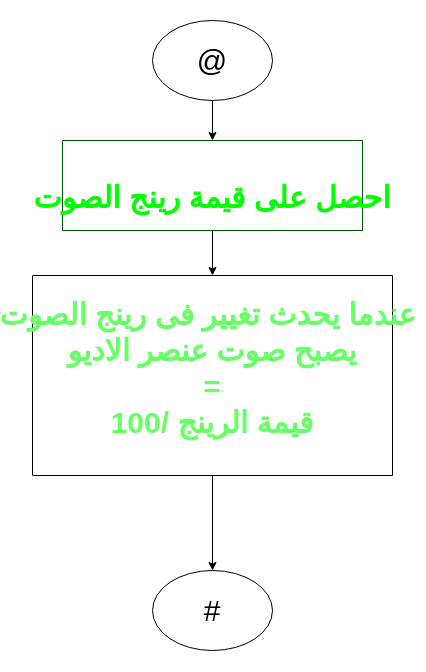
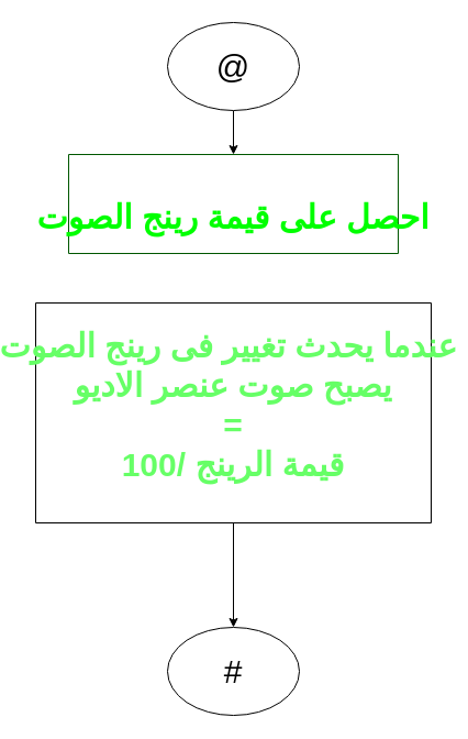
- <mxCell id="4" style="edgeStyle=none;html=1;exitX=0.5;exitY=1;exitDx=0;exitDy=0;entryX=0.5;entryY=0;entryDx=0;entryDy=0;fontSize=30;" edge="1" parent="1" source="5" target="7"><mxGeometry relative="1" as="geometry" /></mxCell>
